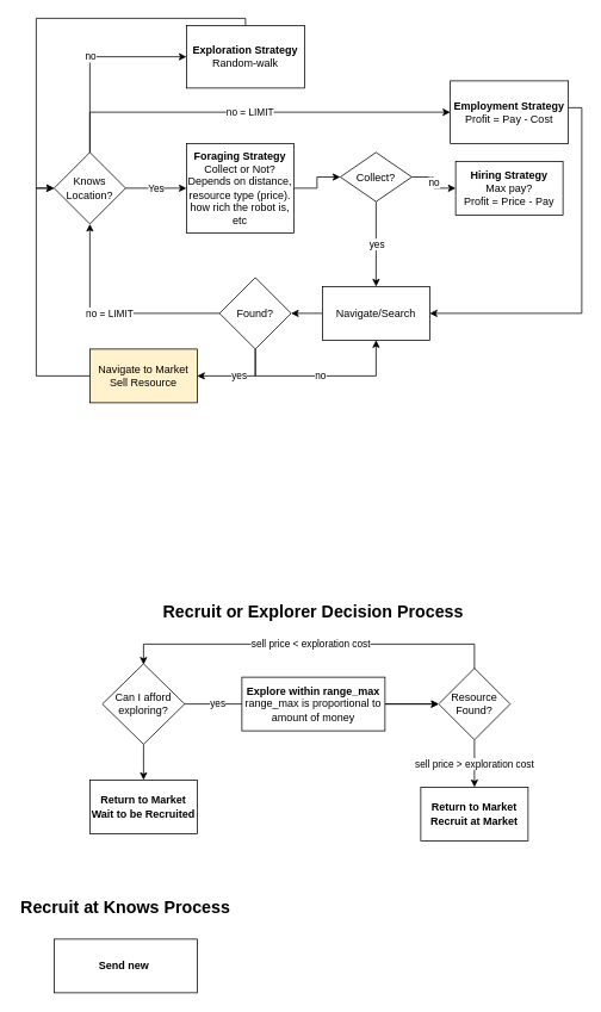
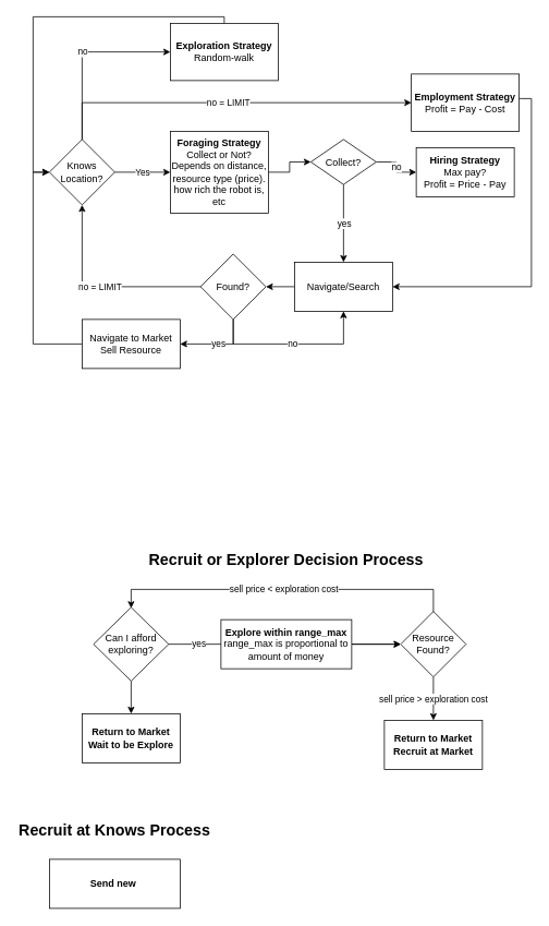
- <mxCell id="3" value="Navigate to Market&lt;br&gt;Sell Resource" style="rounded=0;whiteSpace=wrap;html=1;fillColor=#fff2cc;" parent="1" vertex="1"><mxGeometry x="100" y="390" width="120" height="60" as="geometry" /></mxCell>
+ <mxCell id="3" value="Navigate to Market&lt;br&gt;Sell Resource" style="rounded=0;whiteSpace=wrap;html=1;" parent="1" vertex="1"><mxGeometry x="100" y="390" width="120" height="60" as="geometry" /></mxCell>
- <mxCell id="34" value="Return to Market&lt;br&gt;Wait to be Recruited" style="whiteSpace=wrap;html=1;fontStyle=1" vertex="1" parent="1"><mxGeometry x="100" y="872" width="120" height="60" as="geometry" /></mxCell>
+ <mxCell id="34" value="Return to Market&lt;br&gt;Wait to be Explore" style="whiteSpace=wrap;html=1;fontStyle=1" vertex="1" parent="1"><mxGeometry x="100" y="872" width="120" height="60" as="geometry" /></mxCell>
